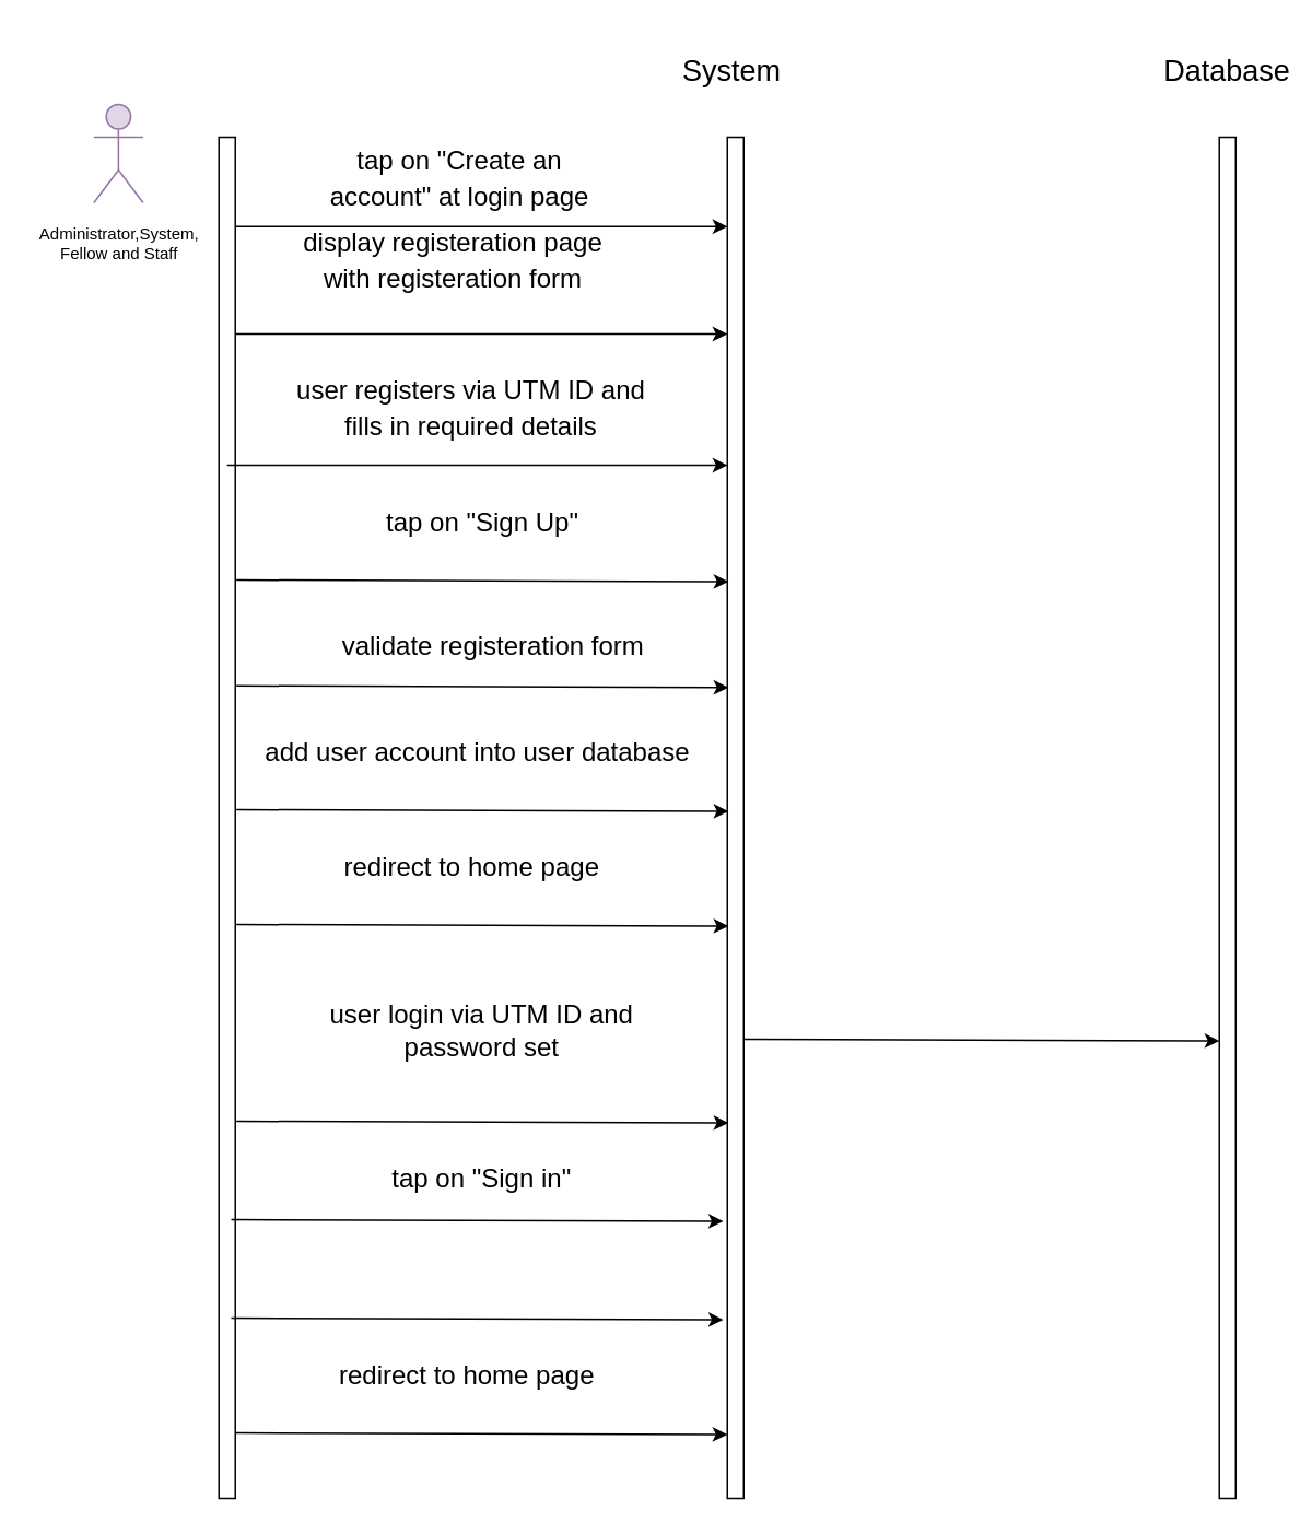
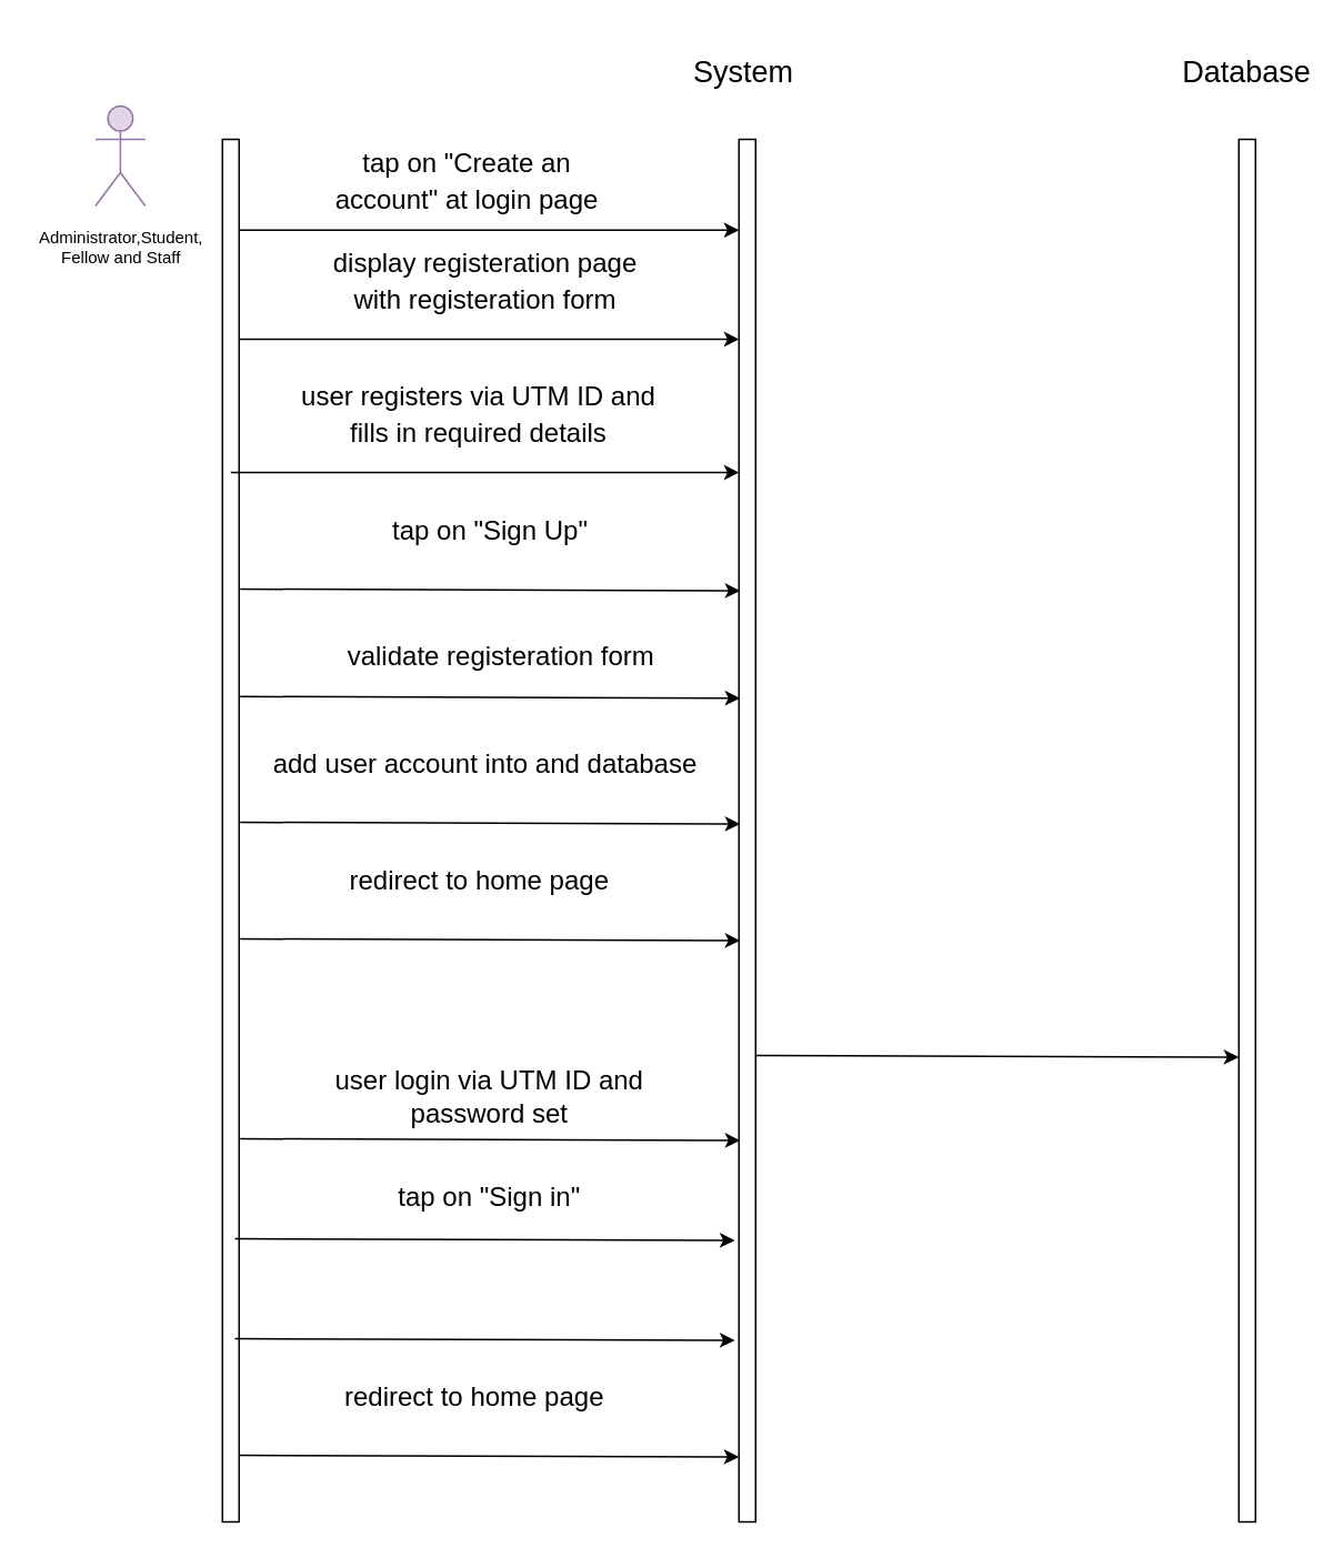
- <mxCell id="4" value="Administrator,System,&lt;br&gt;Fellow and Staff" style="text;html=1;strokeColor=none;fillColor=none;align=center;verticalAlign=middle;whiteSpace=wrap;rounded=0;fontSize=10;" vertex="1" parent="1"><mxGeometry x="20.5" y="123" width="102.5" height="50" as="geometry" /></mxCell>
+ <mxCell id="4" value="Administrator,Student,&lt;br&gt;Fellow and Staff" style="text;html=1;strokeColor=none;fillColor=none;align=center;verticalAlign=middle;whiteSpace=wrap;rounded=0;fontSize=10;" vertex="1" parent="1"><mxGeometry x="20.5" y="123" width="102.5" height="50" as="geometry" /></mxCell>
- <mxCell id="11" value="&lt;span style=&quot;font-size: 16px;&quot;&gt;display registeration page with registeration form&lt;/span&gt;" style="text;html=1;strokeColor=none;fillColor=none;align=center;verticalAlign=middle;whiteSpace=wrap;rounded=0;fontSize=18;" vertex="1" parent="1"><mxGeometry x="170.5" y="143" width="210" height="30" as="geometry" /></mxCell>
+ <mxCell id="11" value="&lt;span style=&quot;font-size: 16px;&quot;&gt;display registeration page with registeration form&lt;/span&gt;" style="text;html=1;strokeColor=none;fillColor=none;align=center;verticalAlign=middle;whiteSpace=wrap;rounded=0;fontSize=18;" vertex="1" parent="1"><mxGeometry x="185.5" y="153" width="210" height="30" as="geometry" /></mxCell>
- <mxCell id="16" value="add user account into user database" style="text;html=1;align=center;verticalAlign=middle;whiteSpace=wrap;rounded=0;fontSize=16;" vertex="1" parent="1"><mxGeometry x="159.56" y="443" width="261.88" height="30" as="geometry" /></mxCell>
+ <mxCell id="16" value="add user account into and database" style="text;html=1;align=center;verticalAlign=middle;whiteSpace=wrap;rounded=0;fontSize=16;" vertex="1" parent="1"><mxGeometry x="159.56" y="443" width="261.88" height="30" as="geometry" /></mxCell>
- <mxCell id="22" value="user login via UTM ID and password set" style="text;html=1;strokeColor=none;fillColor=none;align=center;verticalAlign=middle;whiteSpace=wrap;rounded=0;fontSize=16;" vertex="1" parent="1"><mxGeometry x="172.38" y="613" width="242.5" height="30" as="geometry" /></mxCell>
+ <mxCell id="22" value="user login via UTM ID and password set" style="text;html=1;strokeColor=none;fillColor=none;align=center;verticalAlign=middle;whiteSpace=wrap;rounded=0;fontSize=16;" vertex="1" parent="1"><mxGeometry x="172.38" y="643" width="242.5" height="30" as="geometry" /></mxCell>
